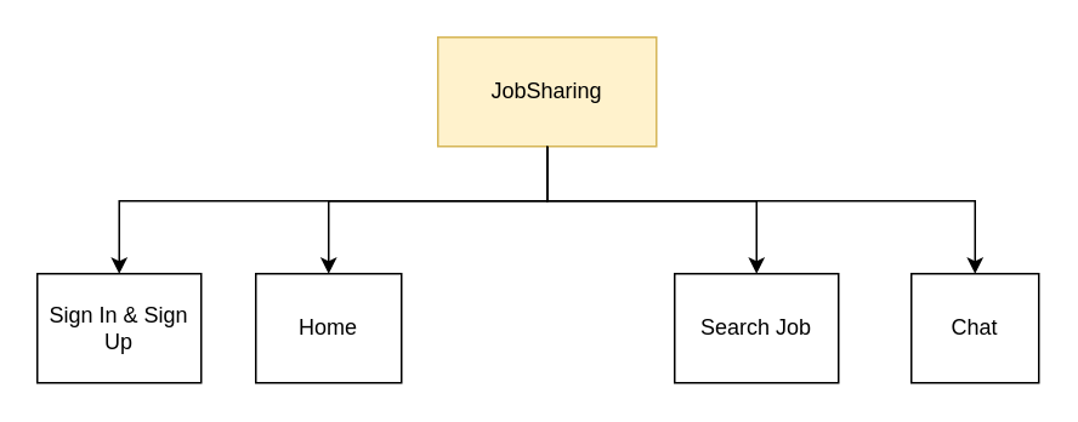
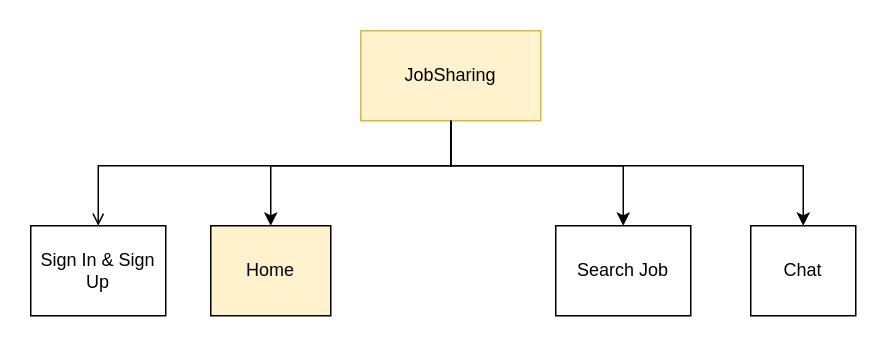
- <mxCell id="7" value="" style="endArrow=classic;html=1;rounded=0;exitX=0.5;exitY=1;exitDx=0;exitDy=0;entryX=0.5;entryY=0;entryDx=0;entryDy=0;" edge="1" parent="1" source="2" target="3"><mxGeometry width="50" height="50" relative="1" as="geometry"><mxPoint x="260" y="90" as="sourcePoint" /><mxPoint x="310" y="40" as="targetPoint" /><Array as="points"><mxPoint x="300" y="110" /><mxPoint x="65" y="110" /></Array></mxGeometry></mxCell>
+ <mxCell id="7" value="" style="endArrow=open;html=1;rounded=0;exitX=0.5;exitY=1;exitDx=0;exitDy=0;entryX=0.5;entryY=0;entryDx=0;entryDy=0;" edge="1" parent="1" source="2" target="3"><mxGeometry width="50" height="50" relative="1" as="geometry"><mxPoint x="260" y="90" as="sourcePoint" /><mxPoint x="310" y="40" as="targetPoint" /><Array as="points"><mxPoint x="300" y="110" /><mxPoint x="65" y="110" /></Array></mxGeometry></mxCell>
- <mxCell id="4" value="Home" style="rounded=0;whiteSpace=wrap;html=1;" vertex="1" parent="1"><mxGeometry x="140" y="150" width="80" height="60" as="geometry" /></mxCell>
+ <mxCell id="4" value="Home" style="rounded=0;whiteSpace=wrap;html=1;fillColor=#fff2cc;" vertex="1" parent="1"><mxGeometry x="140" y="150" width="80" height="60" as="geometry" /></mxCell>
